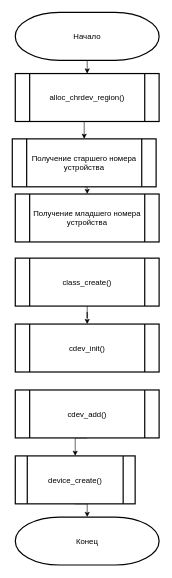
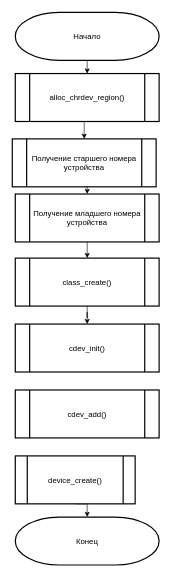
+ <mxCell id="9" style="edgeStyle=orthogonalEdgeStyle;rounded=0;orthogonalLoop=1;jettySize=auto;html=1;exitX=0.5;exitY=1;exitDx=0;exitDy=0;entryX=0.5;entryY=0;entryDx=0;entryDy=0;" parent="1" source="10" target="12" edge="1"><mxGeometry relative="1" as="geometry" /></mxCell>
- <mxCell id="14" style="edgeStyle=orthogonalEdgeStyle;rounded=0;orthogonalLoop=1;jettySize=auto;html=1;exitX=0.5;exitY=1;exitDx=0;exitDy=0;entryX=0.5;entryY=0;entryDx=0;entryDy=0;" parent="1" source="15" target="17" edge="1"><mxGeometry relative="1" as="geometry" /></mxCell>
